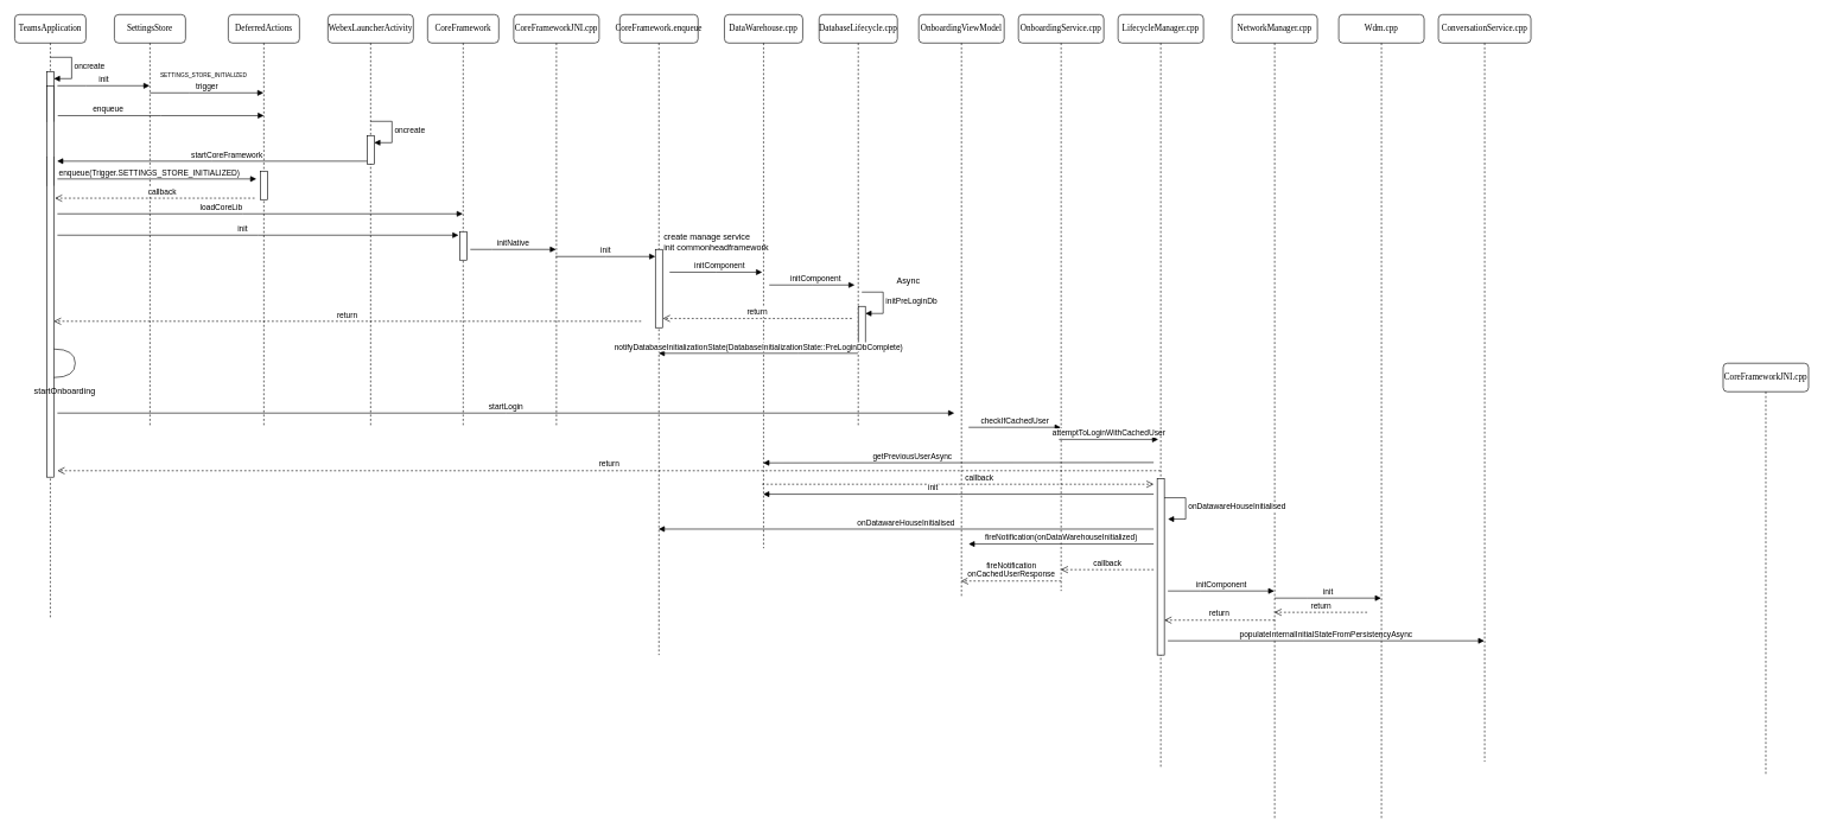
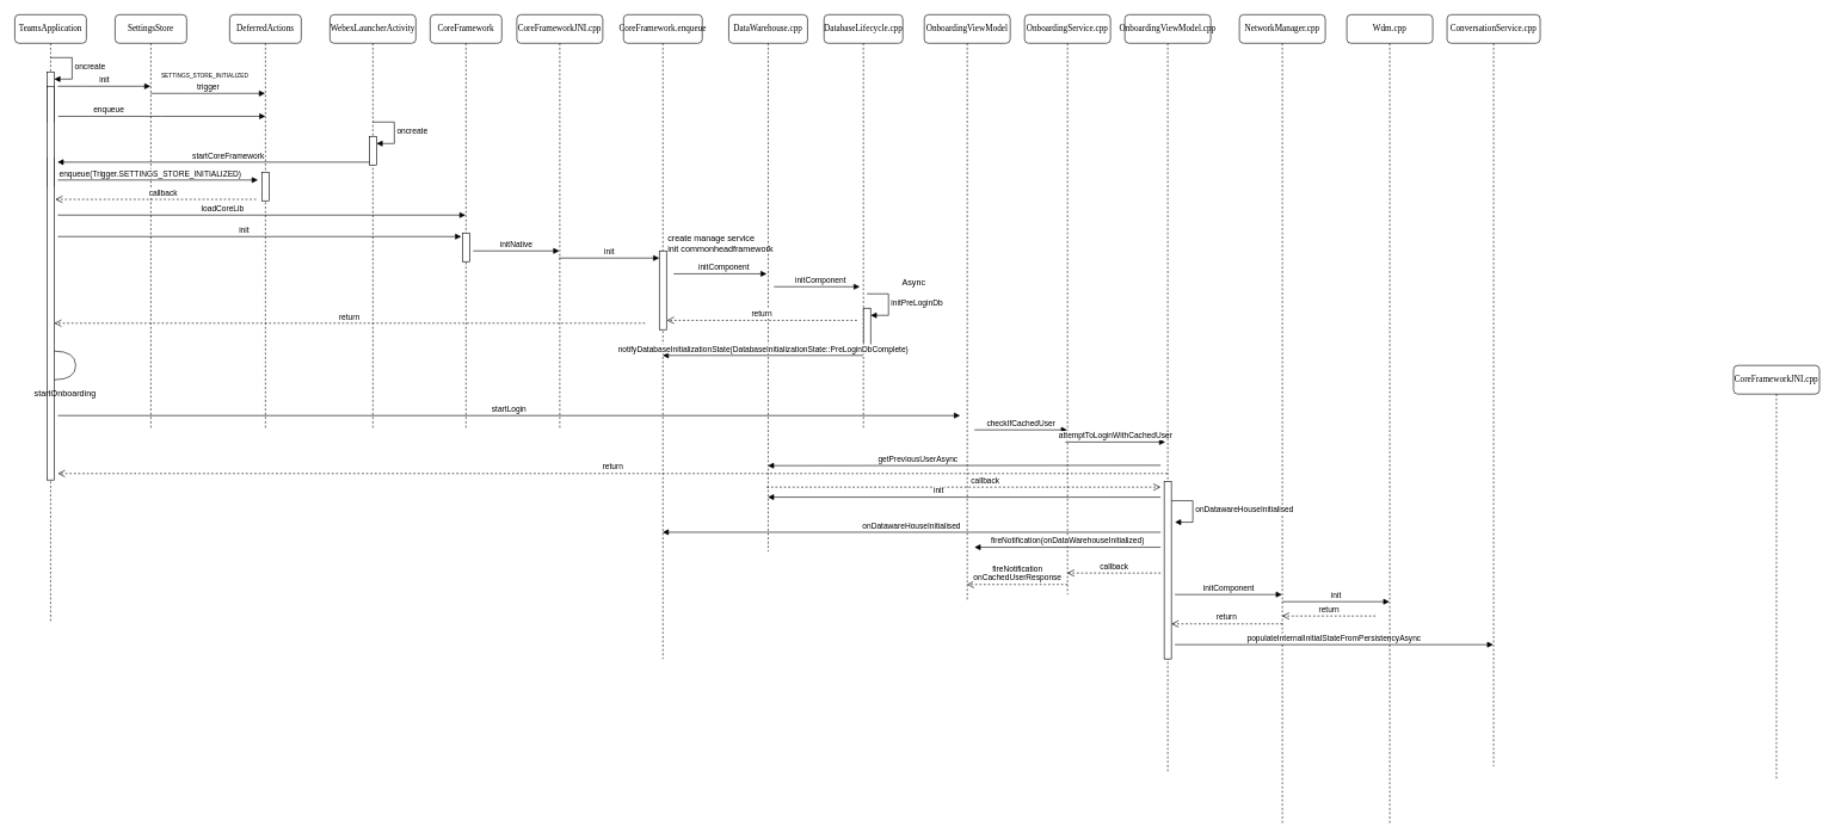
- <mxCell id="56" value="LifecycleManager.cpp" style="shape=umlLifeline;perimeter=lifelinePerimeter;whiteSpace=wrap;html=1;container=1;collapsible=0;recursiveResize=0;outlineConnect=0;rounded=1;shadow=0;comic=0;labelBackgroundColor=none;strokeWidth=1;fontFamily=Verdana;fontSize=12;align=center;" vertex="1" parent="1"><mxGeometry x="1570" y="20" width="120" height="1060" as="geometry" /></mxCell>
+ <mxCell id="56" value="OnboardingViewModel.cpp" style="shape=umlLifeline;perimeter=lifelinePerimeter;whiteSpace=wrap;html=1;container=1;collapsible=0;recursiveResize=0;outlineConnect=0;rounded=1;shadow=0;comic=0;labelBackgroundColor=none;strokeWidth=1;fontFamily=Verdana;fontSize=12;align=center;" vertex="1" parent="1"><mxGeometry x="1570" y="20" width="120" height="1060" as="geometry" /></mxCell>
